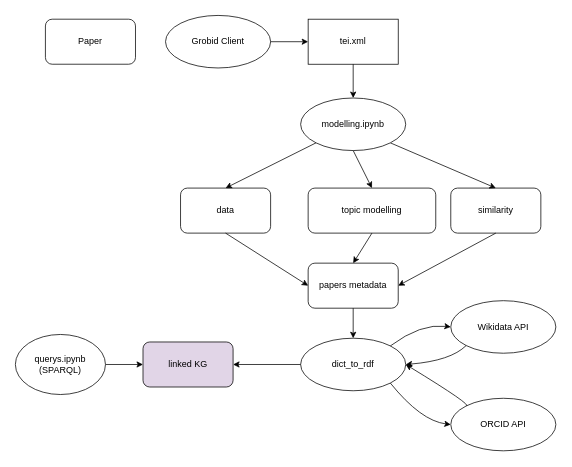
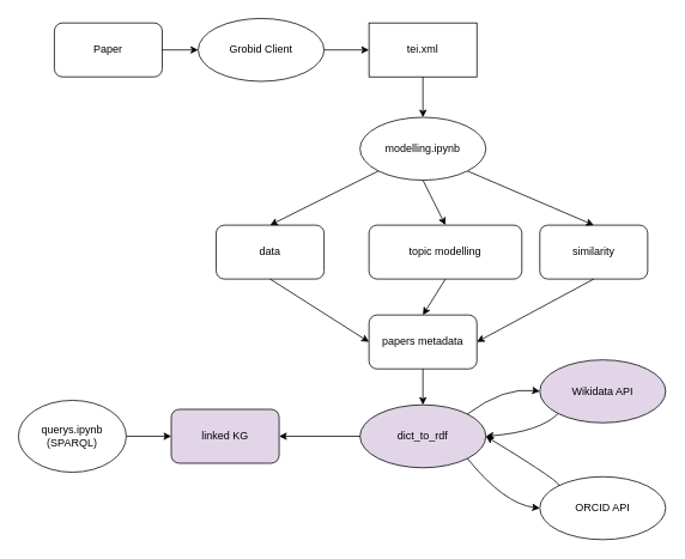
+ <mxCell id="3" value="" style="endArrow=classic;html=1;rounded=0;entryX=0;entryY=0.5;entryDx=0;entryDy=0;" parent="1" source="2" target="4" edge="1"><mxGeometry width="50" height="50" relative="1" as="geometry"><mxPoint x="120" y="155" as="sourcePoint" /><mxPoint x="210" y="55" as="targetPoint" /></mxGeometry></mxCell>
- <mxCell id="26" value="Wikidata API" style="ellipse;whiteSpace=wrap;html=1;" vertex="1" parent="1"><mxGeometry x="600" y="400" width="140" height="70" as="geometry" /></mxCell>
+ <mxCell id="26" value="Wikidata API" style="ellipse;whiteSpace=wrap;html=1;fillColor=#e1d5e7;" vertex="1" parent="1"><mxGeometry x="600" y="400" width="140" height="70" as="geometry" /></mxCell>
- <mxCell id="19" value="dict_to_rdf" style="ellipse;whiteSpace=wrap;html=1;" parent="1" vertex="1"><mxGeometry x="400" y="450" width="140" height="70" as="geometry" /></mxCell>
+ <mxCell id="19" value="dict_to_rdf" style="ellipse;whiteSpace=wrap;html=1;fillColor=#e1d5e7;" parent="1" vertex="1"><mxGeometry x="400" y="450" width="140" height="70" as="geometry" /></mxCell>
